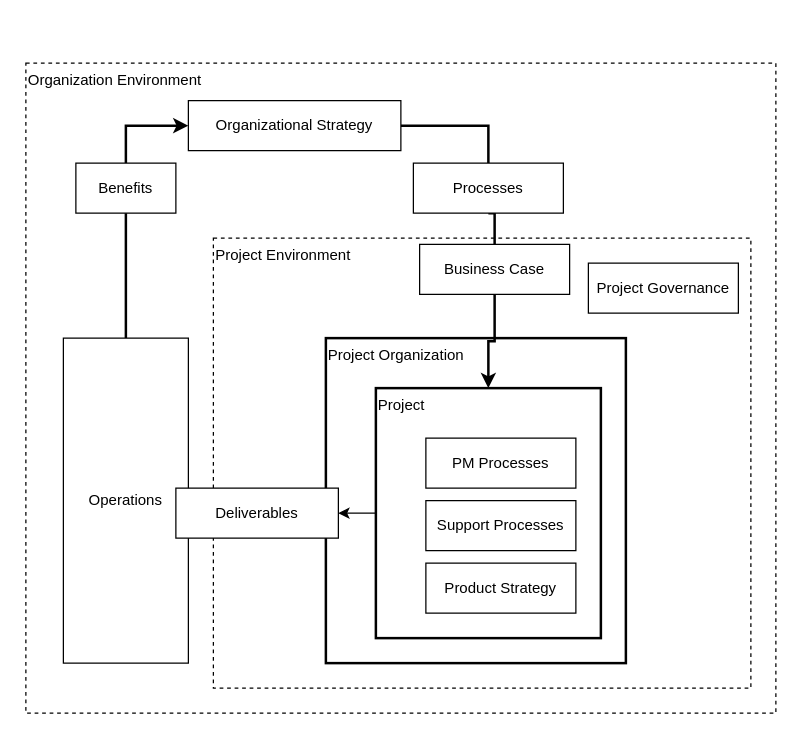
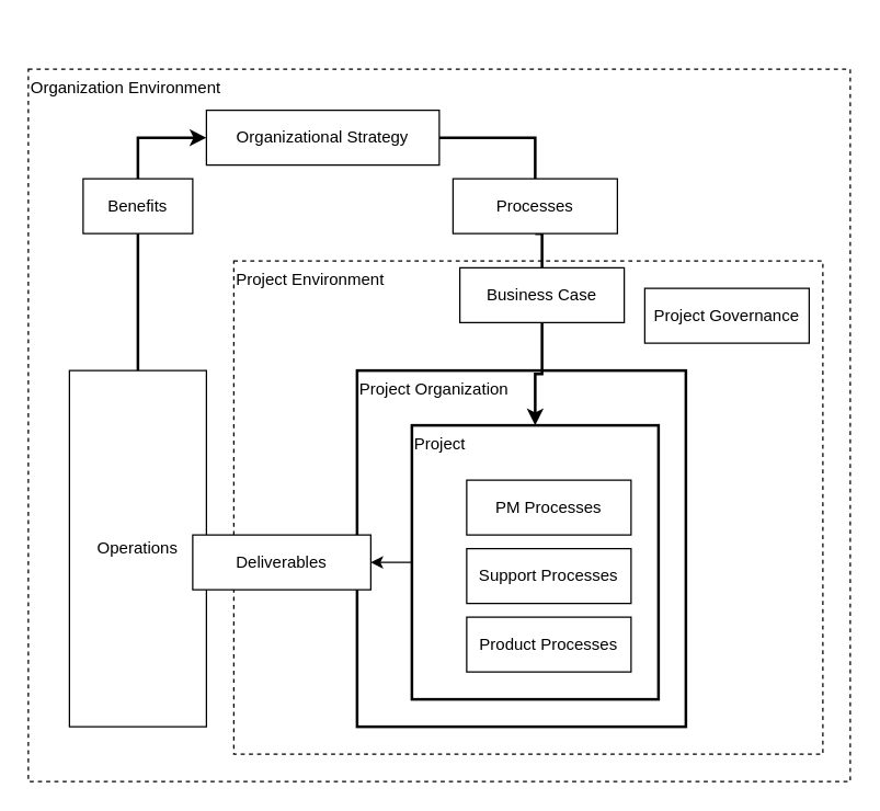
- <mxCell id="20" value="Product Strategy" style="whiteSpace=wrap;html=1;" parent="1" vertex="1"><mxGeometry x="340" y="450" width="120" height="40" as="geometry" /></mxCell>
+ <mxCell id="20" value="Product Processes" style="whiteSpace=wrap;html=1;" parent="1" vertex="1"><mxGeometry x="340" y="450" width="120" height="40" as="geometry" /></mxCell>
